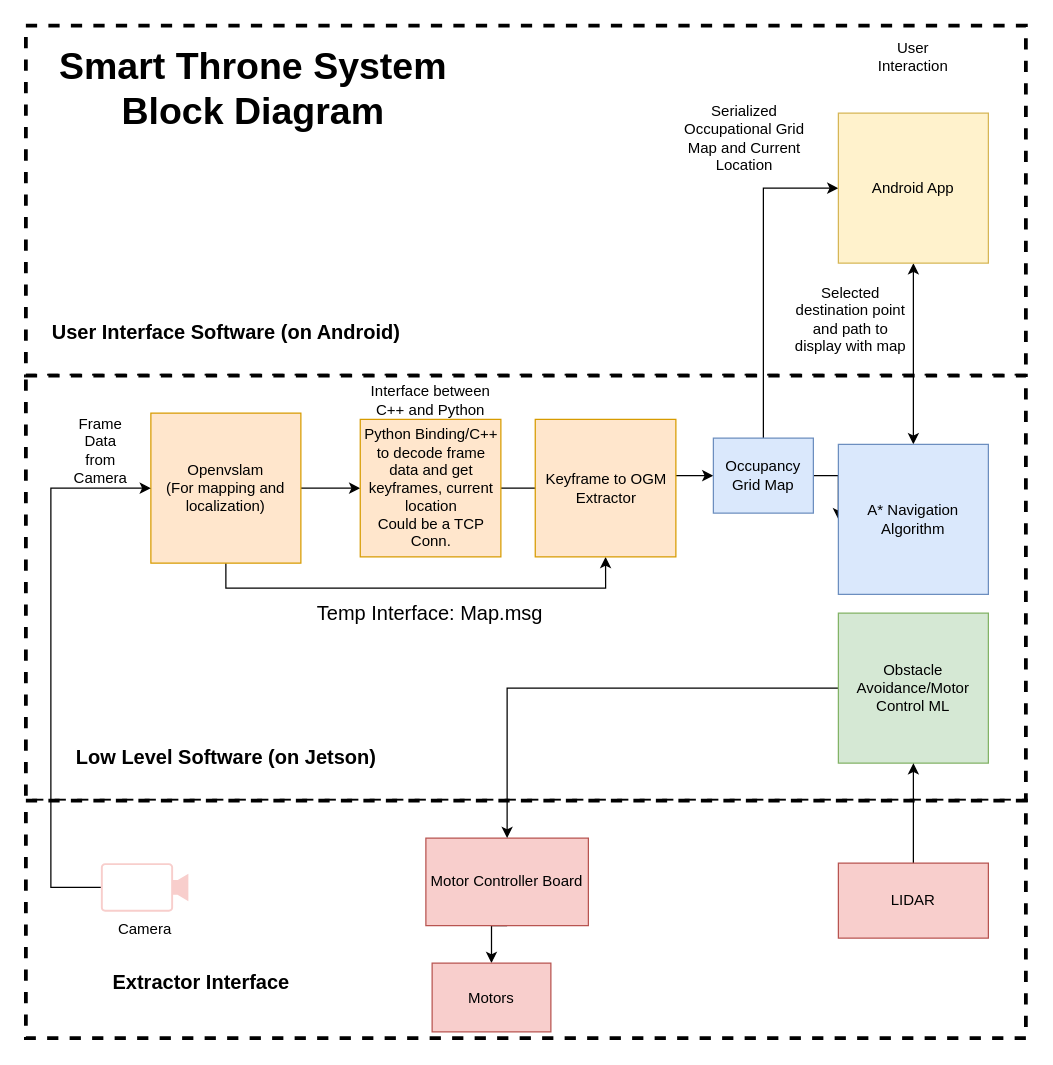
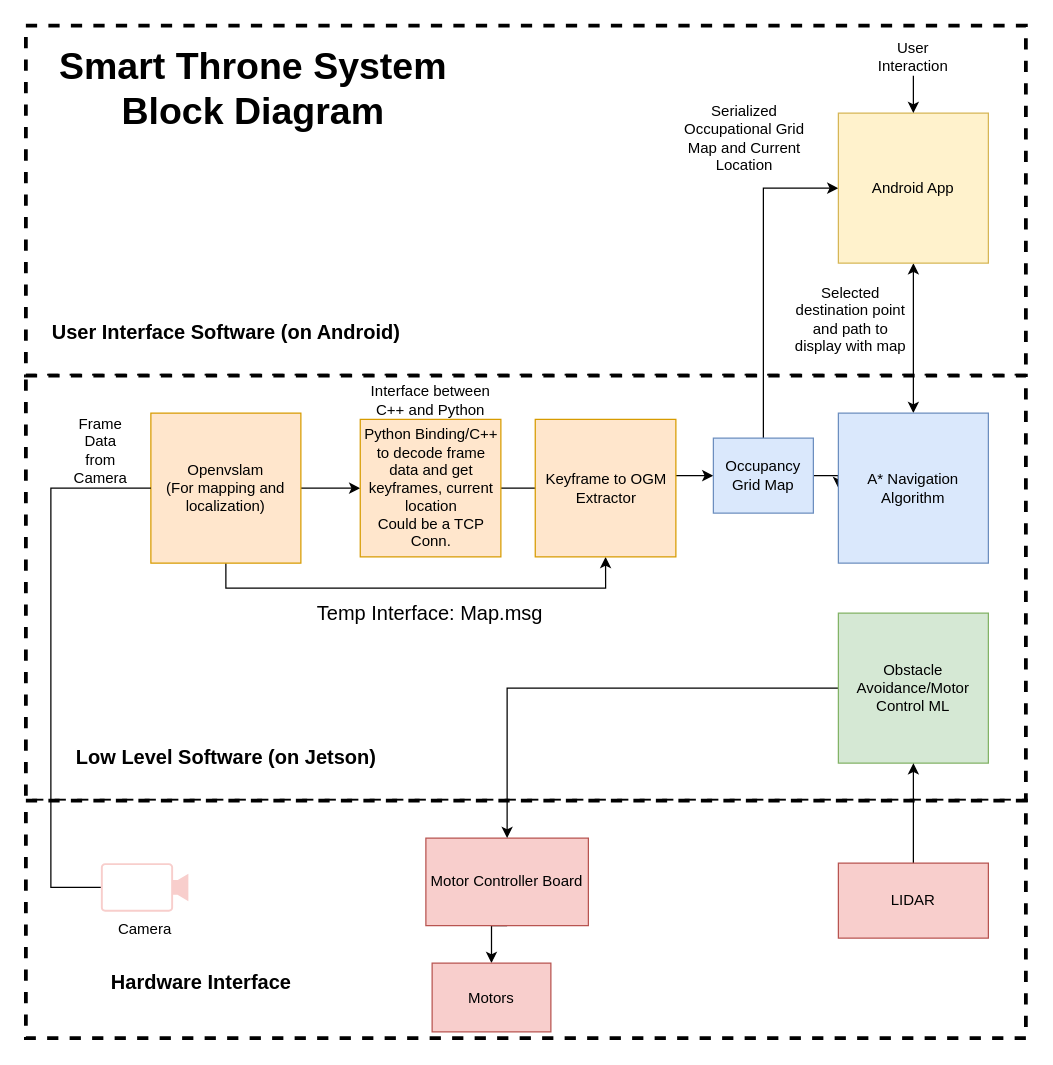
+ <mxCell id="28" value="" style="edgeStyle=orthogonalEdgeStyle;rounded=0;orthogonalLoop=1;jettySize=auto;html=1;startArrow=none;startFill=0;" parent="1" source="29" target="17" edge="1"><mxGeometry relative="1" as="geometry" /></mxCell>
- <mxCell id="8" style="edgeStyle=orthogonalEdgeStyle;rounded=0;orthogonalLoop=1;jettySize=auto;html=1;exitX=1;exitY=0.5;exitDx=0;exitDy=0;exitPerimeter=0;entryX=0;entryY=0.5;entryDx=0;entryDy=0;" parent="1" source="9" target="7" edge="1"><mxGeometry relative="1" as="geometry"><Array as="points"><mxPoint x="40" y="709" /><mxPoint x="40" y="390" /></Array></mxGeometry></mxCell>
+ <mxCell id="8" style="edgeStyle=orthogonalEdgeStyle;rounded=0;orthogonalLoop=1;jettySize=auto;html=1;exitX=1;exitY=0.5;exitDx=0;exitDy=0;exitPerimeter=0;entryX=0;entryY=0.5;entryDx=0;entryDy=0;endArrow=none;" parent="1" source="9" target="7" edge="1"><mxGeometry relative="1" as="geometry"><Array as="points"><mxPoint x="40" y="709" /><mxPoint x="40" y="390" /></Array></mxGeometry></mxCell>
- <mxCell id="16" value="A* Navigation Algorithm" style="rounded=0;whiteSpace=wrap;html=1;fillColor=#dae8fc;strokeColor=#6c8ebf;" parent="1" vertex="1"><mxGeometry x="670" y="355" width="120" height="120" as="geometry" /></mxCell>
+ <mxCell id="16" value="A* Navigation Algorithm" style="rounded=0;whiteSpace=wrap;html=1;fillColor=#dae8fc;strokeColor=#6c8ebf;" parent="1" vertex="1"><mxGeometry x="670" y="330" width="120" height="120" as="geometry" /></mxCell>
- <mxCell id="33" value="Extractor Interface" style="text;html=1;strokeColor=none;fillColor=none;align=center;verticalAlign=middle;whiteSpace=wrap;rounded=0;dashed=1;fontStyle=1;fontSize=16;" parent="1" vertex="1"><mxGeometry x="32.5" y="770" width="255" height="30" as="geometry" /></mxCell>
+ <mxCell id="33" value="Hardware Interface" style="text;html=1;strokeColor=none;fillColor=none;align=center;verticalAlign=middle;whiteSpace=wrap;rounded=0;dashed=1;fontStyle=1;fontSize=16;" parent="1" vertex="1"><mxGeometry x="32.5" y="770" width="255" height="30" as="geometry" /></mxCell>
